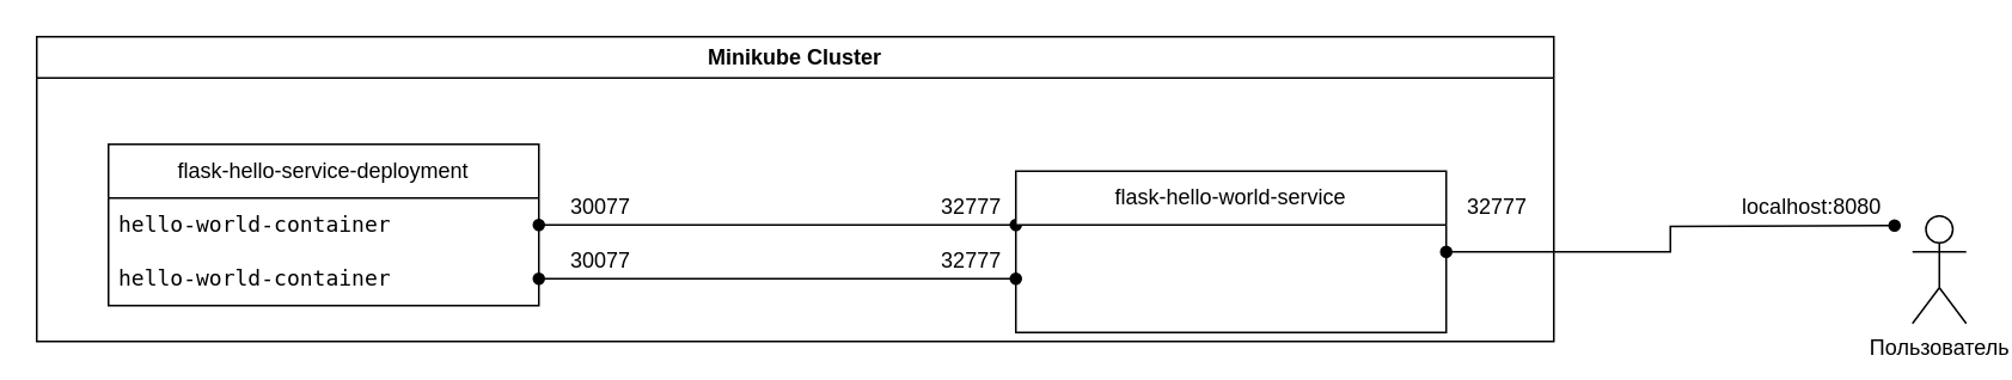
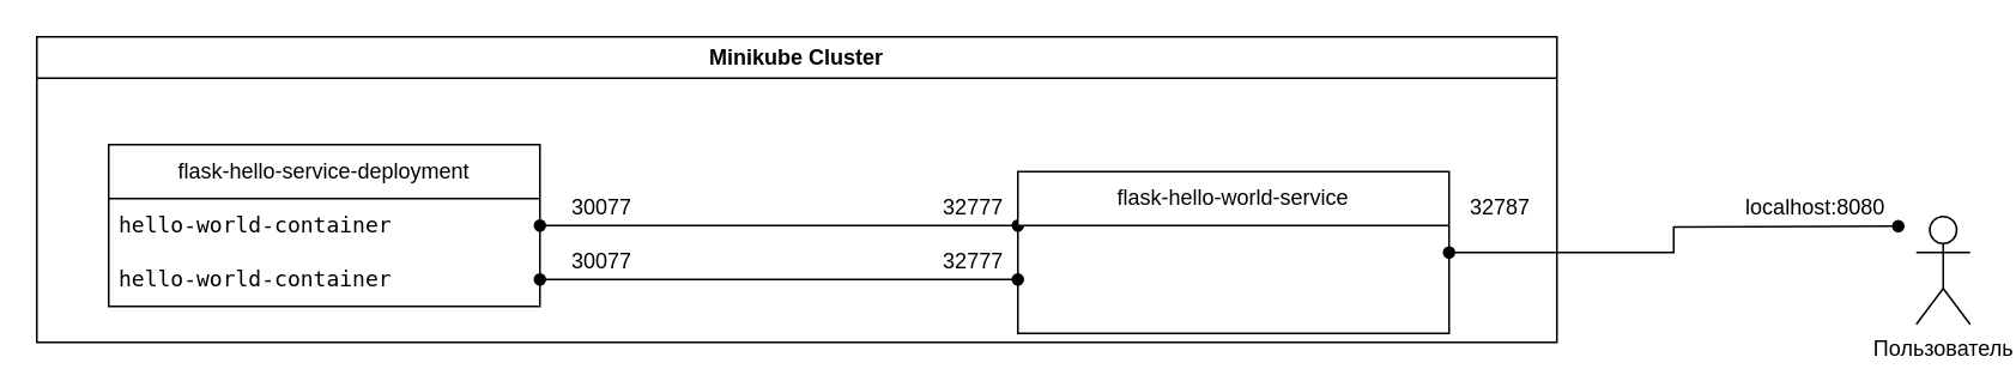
- <mxCell id="13" value="&lt;div&gt;&lt;span style=&quot;font-size: 12px;&quot;&gt;32777 &amp;nbsp; &amp;nbsp; &amp;nbsp; &amp;nbsp; &amp;nbsp; &amp;nbsp; &amp;nbsp; &amp;nbsp; &amp;nbsp; &amp;nbsp; &amp;nbsp; &amp;nbsp; &amp;nbsp; &amp;nbsp;&amp;nbsp;&lt;/span&gt;&lt;span style=&quot;font-size: 12px;&quot;&gt;&amp;nbsp; &amp;nbsp; &amp;nbsp; &amp;nbsp;&lt;/span&gt;&lt;span style=&quot;font-size: 12px;&quot;&gt;localhost:8080&lt;/span&gt;&lt;/div&gt;" style="text;html=1;align=left;verticalAlign=middle;whiteSpace=wrap;rounded=0;" vertex="1" parent="1"><mxGeometry x="816" y="100" width="234" height="30" as="geometry" /></mxCell>
+ <mxCell id="13" value="&lt;div&gt;&lt;span style=&quot;font-size: 12px;&quot;&gt;32787 &amp;nbsp; &amp;nbsp; &amp;nbsp; &amp;nbsp; &amp;nbsp; &amp;nbsp; &amp;nbsp; &amp;nbsp; &amp;nbsp; &amp;nbsp; &amp;nbsp; &amp;nbsp; &amp;nbsp; &amp;nbsp;&amp;nbsp;&lt;/span&gt;&lt;span style=&quot;font-size: 12px;&quot;&gt;&amp;nbsp; &amp;nbsp; &amp;nbsp; &amp;nbsp;&lt;/span&gt;&lt;span style=&quot;font-size: 12px;&quot;&gt;localhost:8080&lt;/span&gt;&lt;/div&gt;" style="text;html=1;align=left;verticalAlign=middle;whiteSpace=wrap;rounded=0;" vertex="1" parent="1"><mxGeometry x="816" y="100" width="234" height="30" as="geometry" /></mxCell>
